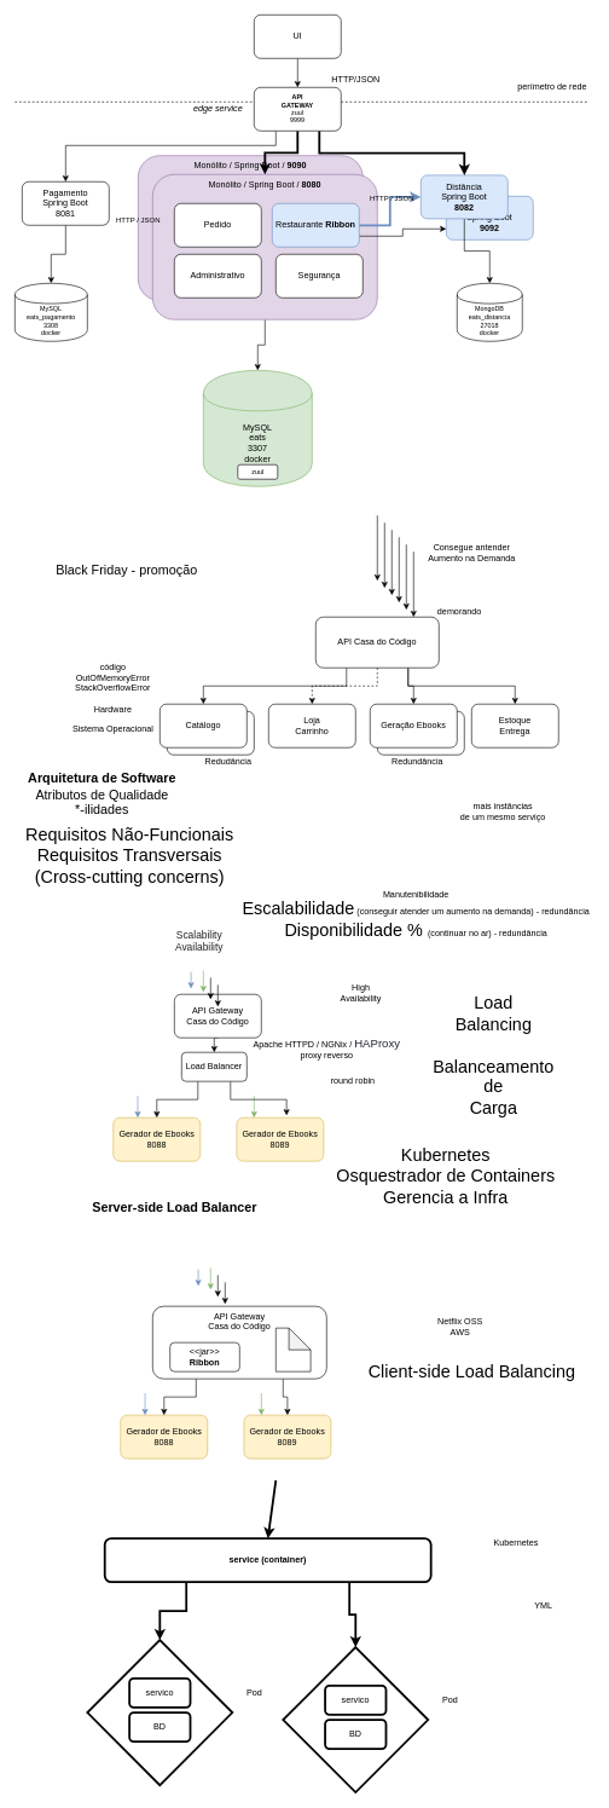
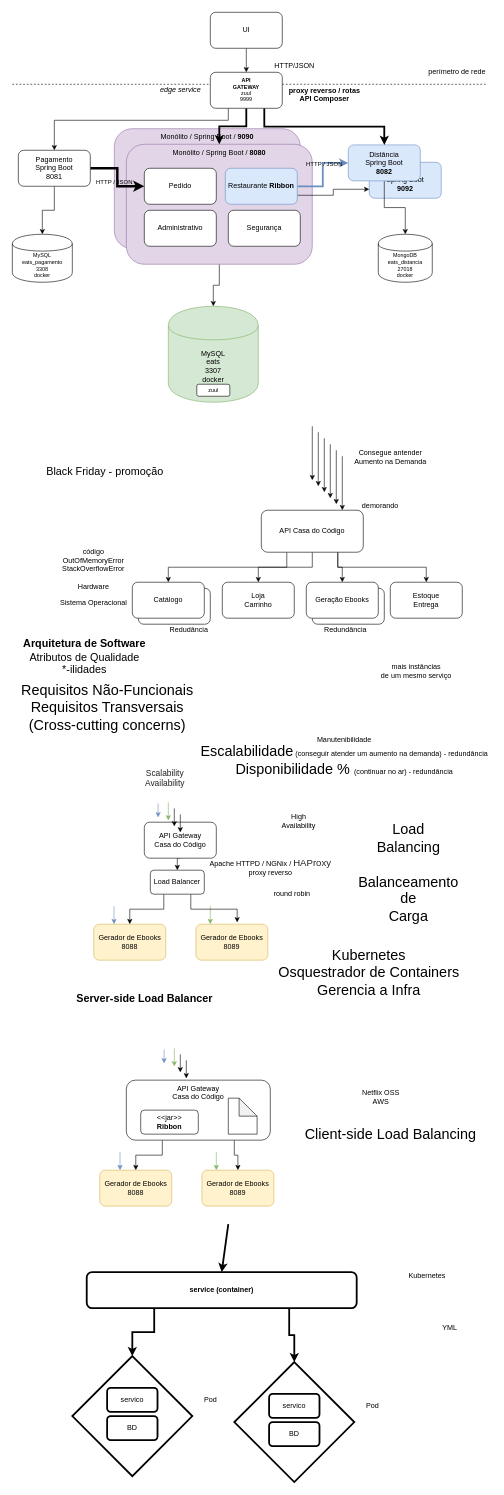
+ <mxCell id="35" value="&lt;b&gt;proxy reverso / rotas&lt;br&gt;API Composer&lt;br&gt;&lt;br&gt;&lt;/b&gt;" style="text;html=1;align=center;verticalAlign=middle;resizable=0;points=[];autosize=1;" parent="1" vertex="1"><mxGeometry x="475" y="140" width="130" height="50" as="geometry" /></mxCell>
+ <mxCell id="17" style="edgeStyle=orthogonalEdgeStyle;rounded=0;orthogonalLoop=1;jettySize=auto;html=1;exitX=1;exitY=0.5;exitDx=0;exitDy=0;fontSize=9;fontColor=#E6E6E6;strokeWidth=4;" parent="1" source="18" target="13" edge="1"><mxGeometry relative="1" as="geometry" /></mxCell>
- <mxCell id="37" style="edgeStyle=orthogonalEdgeStyle;rounded=0;orthogonalLoop=1;jettySize=auto;html=1;exitX=0.5;exitY=1;exitDx=0;exitDy=0;dashed=1;" parent="1" source="40" target="42" edge="1"><mxGeometry relative="1" as="geometry" /></mxCell>
+ <mxCell id="37" style="edgeStyle=orthogonalEdgeStyle;rounded=0;orthogonalLoop=1;jettySize=auto;html=1;exitX=0.5;exitY=1;exitDx=0;exitDy=0;" parent="1" source="40" target="42" edge="1"><mxGeometry relative="1" as="geometry" /></mxCell>
